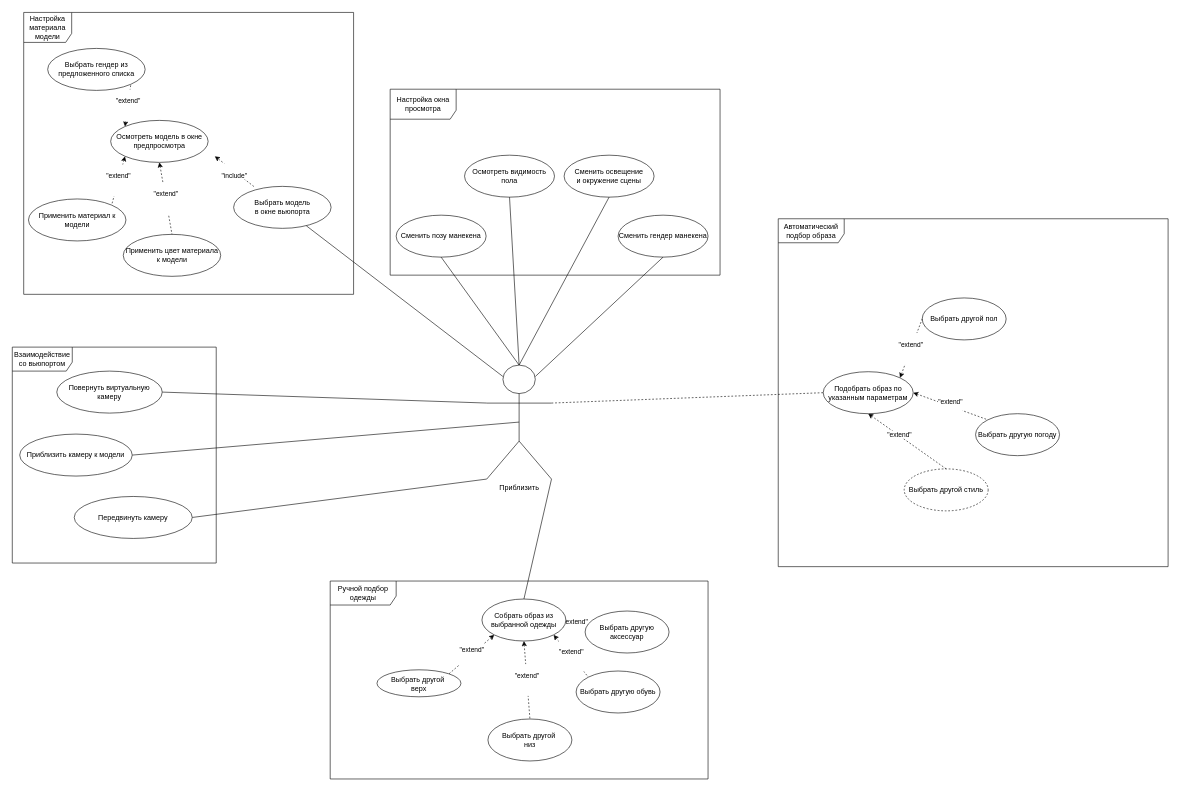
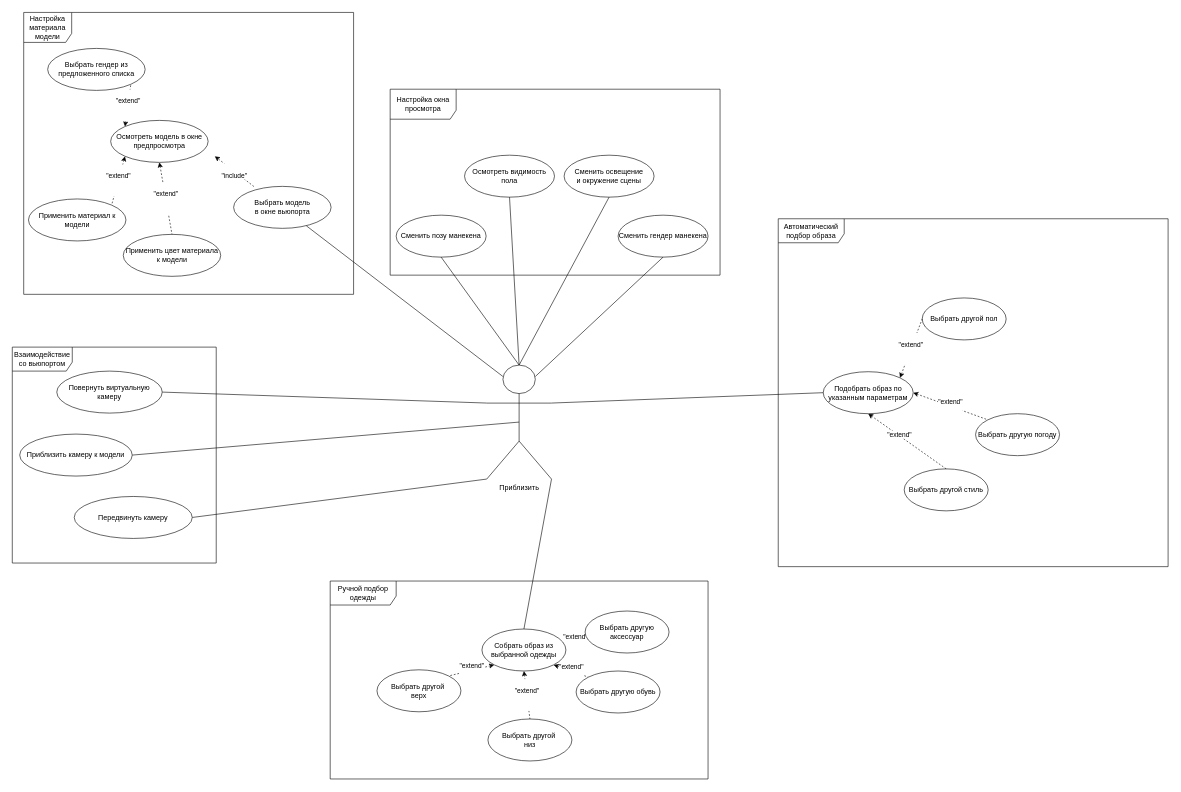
- <mxCell id="26" style="rounded=0;orthogonalLoop=1;jettySize=auto;html=1;exitX=1;exitY=0.333;exitDx=0;exitDy=0;exitPerimeter=0;entryX=0;entryY=0.5;entryDx=0;entryDy=0;endArrow=none;endFill=0;dashed=1;" parent="1" source="36" target="25" edge="1"><mxGeometry relative="1" as="geometry" /></mxCell>
+ <mxCell id="26" style="rounded=0;orthogonalLoop=1;jettySize=auto;html=1;exitX=1;exitY=0.333;exitDx=0;exitDy=0;exitPerimeter=0;entryX=0;entryY=0.5;entryDx=0;entryDy=0;endArrow=none;endFill=0;" parent="1" source="36" target="25" edge="1"><mxGeometry relative="1" as="geometry" /></mxCell>
- <mxCell id="20" value="Выбрать другой стиль" style="ellipse;whiteSpace=wrap;html=1;dashed=1;" parent="17" vertex="1"><mxGeometry x="210" y="417" width="140" height="70" as="geometry" /></mxCell>
+ <mxCell id="20" value="Выбрать другой стиль" style="ellipse;whiteSpace=wrap;html=1;" parent="17" vertex="1"><mxGeometry x="210" y="417" width="140" height="70" as="geometry" /></mxCell>
- <mxCell id="12" value="Собрать образ из выбранной одежды" style="ellipse;whiteSpace=wrap;html=1;" parent="7" vertex="1"><mxGeometry x="253" y="30" width="140" height="70" as="geometry" /></mxCell>
+ <mxCell id="12" value="Собрать образ из выбранной одежды" style="ellipse;whiteSpace=wrap;html=1;" parent="7" vertex="1"><mxGeometry x="253" y="80" width="140" height="70" as="geometry" /></mxCell>
- <mxCell id="16" value="Выбрать другой&amp;nbsp;&lt;br&gt;верх" style="ellipse;whiteSpace=wrap;html=1;" parent="7" vertex="1"><mxGeometry x="78" y="148" width="140" height="45" as="geometry" /></mxCell>
+ <mxCell id="16" value="Выбрать другой&amp;nbsp;&lt;br&gt;верх" style="ellipse;whiteSpace=wrap;html=1;" parent="7" vertex="1"><mxGeometry x="78" y="148" width="140" height="70" as="geometry" /></mxCell>
